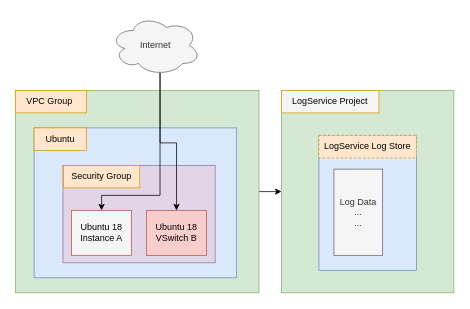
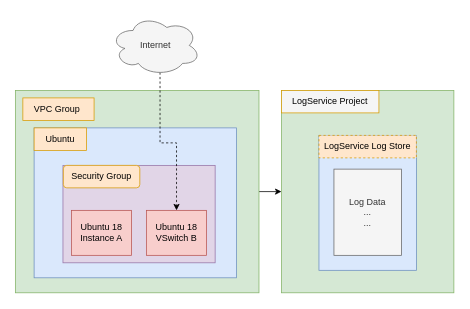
- <mxCell id="4" value="VPC Group&amp;nbsp;" style="rounded=0;whiteSpace=wrap;html=1;fillColor=#ffe6cc;strokeColor=#d79b00;" parent="1" vertex="1"><mxGeometry x="20" y="120" width="95" height="30" as="geometry" /></mxCell>
+ <mxCell id="4" value="VPC Group&amp;nbsp;" style="rounded=0;whiteSpace=wrap;html=1;fillColor=#ffe6cc;strokeColor=#d79b00;" parent="1" vertex="1"><mxGeometry x="30" y="130" width="95" height="30" as="geometry" /></mxCell>
- <mxCell id="11" style="edgeStyle=orthogonalEdgeStyle;rounded=0;orthogonalLoop=1;jettySize=auto;html=1;exitX=0.55;exitY=0.95;exitDx=0;exitDy=0;exitPerimeter=0;entryX=0.5;entryY=0;entryDx=0;entryDy=0;" edge="1" parent="1" source="12" target="18"><mxGeometry relative="1" as="geometry" /></mxCell>
+ <mxCell id="11" style="edgeStyle=orthogonalEdgeStyle;rounded=0;orthogonalLoop=1;jettySize=auto;html=1;exitX=0.55;exitY=0.95;exitDx=0;exitDy=0;exitPerimeter=0;entryX=0.5;entryY=0;entryDx=0;entryDy=0;dashed=1;" edge="1" parent="1" source="12" target="18"><mxGeometry relative="1" as="geometry" /></mxCell>
- <mxCell id="8" value="Security Group" style="rounded=0;whiteSpace=wrap;html=1;fillColor=#ffe6cc;strokeColor=#d79b00;" parent="1" vertex="1"><mxGeometry x="84" y="220" width="102" height="30" as="geometry" /></mxCell>
+ <mxCell id="8" value="Security Group" style="whiteSpace=wrap;html=1;fillColor=#ffe6cc;strokeColor=#d79b00;rounded=1;" parent="1" vertex="1"><mxGeometry x="84" y="220" width="102" height="30" as="geometry" /></mxCell>
- <mxCell id="10" style="edgeStyle=orthogonalEdgeStyle;rounded=0;orthogonalLoop=1;jettySize=auto;html=1;exitX=0.55;exitY=0.95;exitDx=0;exitDy=0;exitPerimeter=0;entryX=0.5;entryY=0;entryDx=0;entryDy=0;" edge="1" parent="1" source="12" target="7"><mxGeometry relative="1" as="geometry"><Array as="points"><mxPoint x="213" y="260" /><mxPoint x="135" y="260" /></Array></mxGeometry></mxCell>
- <mxCell id="17" value="Log Data&lt;br&gt;...&lt;br&gt;..." style="rounded=0;whiteSpace=wrap;html=1;fillColor=#f5f5f5;strokeColor=#666666;fontColor=#333333;" parent="1" vertex="1"><mxGeometry x="445" y="225" width="65" height="115" as="geometry" /></mxCell>
+ <mxCell id="17" value="Log Data&lt;br&gt;...&lt;br&gt;..." style="rounded=0;whiteSpace=wrap;html=1;fillColor=#f5f5f5;strokeColor=#666666;fontColor=#333333;" parent="1" vertex="1"><mxGeometry x="445" y="225" width="90" height="115" as="geometry" /></mxCell>
- <mxCell id="7" value="Ubuntu 18&lt;br&gt;Instance A" style="rounded=0;whiteSpace=wrap;html=1;fillColor=#f5f5f5;strokeColor=#b85450;" parent="1" vertex="1"><mxGeometry x="95" y="280" width="80" height="60" as="geometry" /></mxCell>
+ <mxCell id="7" value="Ubuntu 18&lt;br&gt;Instance A" style="rounded=0;whiteSpace=wrap;html=1;fillColor=#f8cecc;strokeColor=#b85450;" parent="1" vertex="1"><mxGeometry x="95" y="280" width="80" height="60" as="geometry" /></mxCell>
